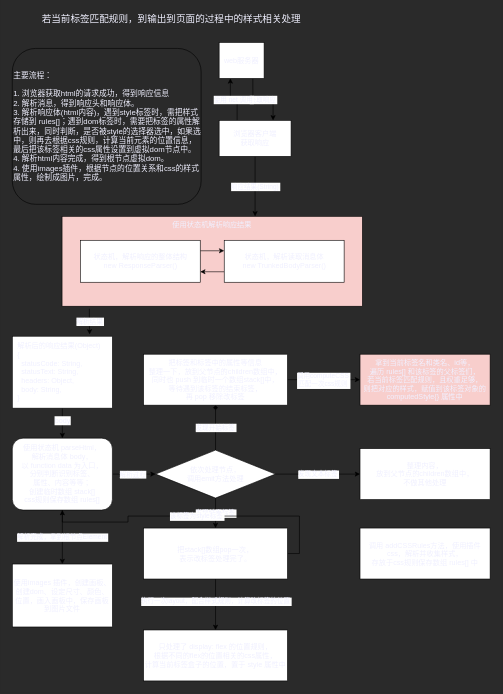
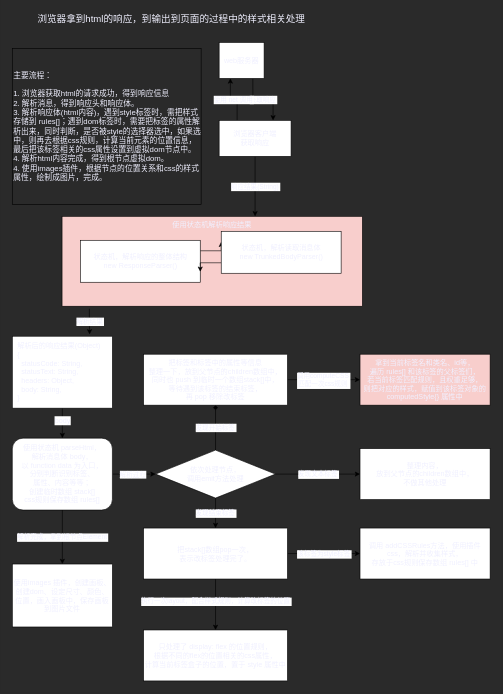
- <mxCell id="37" value="&lt;span style=&quot;text-align: left ; font-size: 16px&quot;&gt;若当前标签匹配规则，到输出到页面的&lt;/span&gt;&lt;span style=&quot;text-align: left ; font-size: 16px&quot;&gt;过程中的样式相关处理&lt;/span&gt;" style="text;html=1;align=center;verticalAlign=middle;resizable=0;points=[];autosize=1;fontSize=16;fontColor=#F0F0Ff;" vertex="1" parent="1"><mxGeometry x="55" y="20" width="460" height="20" as="geometry" /></mxCell>
+ <mxCell id="37" value="&lt;span style=&quot;text-align: left ; font-size: 16px&quot;&gt;浏览器拿到html的响应，到输出到页面的&lt;/span&gt;&lt;span style=&quot;text-align: left ; font-size: 16px&quot;&gt;过程中的样式相关处理&lt;/span&gt;" style="text;html=1;align=center;verticalAlign=middle;resizable=0;points=[];autosize=1;fontSize=16;fontColor=#F0F0Ff;" vertex="1" parent="1"><mxGeometry x="55" y="20" width="460" height="20" as="geometry" /></mxCell>
- <mxCell id="36" value="&lt;div style=&quot;font-size: 13px;&quot;&gt;主要流程：&lt;/div&gt;&lt;div style=&quot;font-size: 13px;&quot;&gt;&lt;br style=&quot;font-size: 13px;&quot;&gt;&lt;/div&gt;&lt;div style=&quot;font-size: 13px;&quot;&gt;1. 浏览器获取html的请求成功，得到响应信息&lt;/div&gt;&lt;div style=&quot;font-size: 13px;&quot;&gt;2. 解析消息，得到响应头和响应体。&lt;/div&gt;&lt;div style=&quot;font-size: 13px;&quot;&gt;3. 解析响应体(html内容)，遇到&lt;span style=&quot;font-size: 13px;&quot;&gt;style标签时，需把样式存储到 rules[]；遇到&lt;/span&gt;&lt;span style=&quot;font-size: 13px;&quot;&gt;dom标签时，需要把标签的属性解析出来，同时判断，是否被style的选择器选中，如果选中，则再去根据css规则，计算当前元素的位置信息，最后把该标签相关的css属性设置到虚拟dom节点中。&lt;/span&gt;&lt;/div&gt;&lt;div style=&quot;font-size: 13px;&quot;&gt;&lt;span style=&quot;font-size: 13px;&quot;&gt;4. 解析html内容完成，得到根节点虚拟dom。&lt;/span&gt;&lt;/div&gt;&lt;div style=&quot;font-size: 13px;&quot;&gt;4. 使用images插件，根据节点的位置关系和css的样式属性，绘制成图片，完成。&lt;/div&gt;" style="whiteSpace=wrap;html=1;align=left;fillColor=none;fontSize=13;fontColor=#F0F0Ff;rounded=1;" vertex="1" parent="1"><mxGeometry x="20" y="80" width="315" height="260" as="geometry" /></mxCell>
+ <mxCell id="36" value="&lt;div style=&quot;font-size: 13px;&quot;&gt;主要流程：&lt;/div&gt;&lt;div style=&quot;font-size: 13px;&quot;&gt;&lt;br style=&quot;font-size: 13px;&quot;&gt;&lt;/div&gt;&lt;div style=&quot;font-size: 13px;&quot;&gt;1. 浏览器获取html的请求成功，得到响应信息&lt;/div&gt;&lt;div style=&quot;font-size: 13px;&quot;&gt;2. 解析消息，得到响应头和响应体。&lt;/div&gt;&lt;div style=&quot;font-size: 13px;&quot;&gt;3. 解析响应体(html内容)，遇到&lt;span style=&quot;font-size: 13px;&quot;&gt;style标签时，需把样式存储到 rules[]；遇到&lt;/span&gt;&lt;span style=&quot;font-size: 13px;&quot;&gt;dom标签时，需要把标签的属性解析出来，同时判断，是否被style的选择器选中，如果选中，则再去根据css规则，计算当前元素的位置信息，最后把该标签相关的css属性设置到虚拟dom节点中。&lt;/span&gt;&lt;/div&gt;&lt;div style=&quot;font-size: 13px;&quot;&gt;&lt;span style=&quot;font-size: 13px;&quot;&gt;4. 解析html内容完成，得到根节点虚拟dom。&lt;/span&gt;&lt;/div&gt;&lt;div style=&quot;font-size: 13px;&quot;&gt;4. 使用images插件，根据节点的位置关系和css的样式属性，绘制成图片，完成。&lt;/div&gt;" style="rounded=0;whiteSpace=wrap;html=1;align=left;fillColor=none;fontSize=13;fontColor=#F0F0Ff;" vertex="1" parent="1"><mxGeometry x="20" y="80" width="315" height="260" as="geometry" /></mxCell>
- <mxCell id="12" value="状态机，解析读取消息体&#10;new TrunkedBodyParser()" style="rounded=0;whiteSpace=wrap;align=center;fontColor=#F0F0Ff;" vertex="1" parent="1"><mxGeometry x="373.5" y="400" width="200" height="70" as="geometry" /></mxCell>
+ <mxCell id="12" value="状态机，解析读取消息体&#10;new TrunkedBodyParser()" style="rounded=0;whiteSpace=wrap;align=center;fontColor=#F0F0Ff;" vertex="1" parent="1"><mxGeometry x="368.5" y="385" width="200" height="70" as="geometry" /></mxCell>
- <mxCell id="29" value="该标签为style标签" style="edgeStyle=orthogonalEdgeStyle;rounded=0;orthogonalLoop=1;jettySize=auto;html=0;exitX=1;exitY=0.5;exitDx=0;exitDy=0;fontColor=#F0F0Ff;" edge="1" parent="1" source="30" target="19"><mxGeometry relative="1" as="geometry" /></mxCell>
+ <mxCell id="29" value="该标签为style标签" style="edgeStyle=orthogonalEdgeStyle;rounded=0;orthogonalLoop=1;jettySize=auto;html=0;exitX=1;exitY=0.5;exitDx=0;exitDy=0;entryX=0;entryY=0.5;entryDx=0;entryDy=0;fontColor=#F0F0Ff;" edge="1" parent="1" source="30" target="32"><mxGeometry relative="1" as="geometry" /></mxCell>
